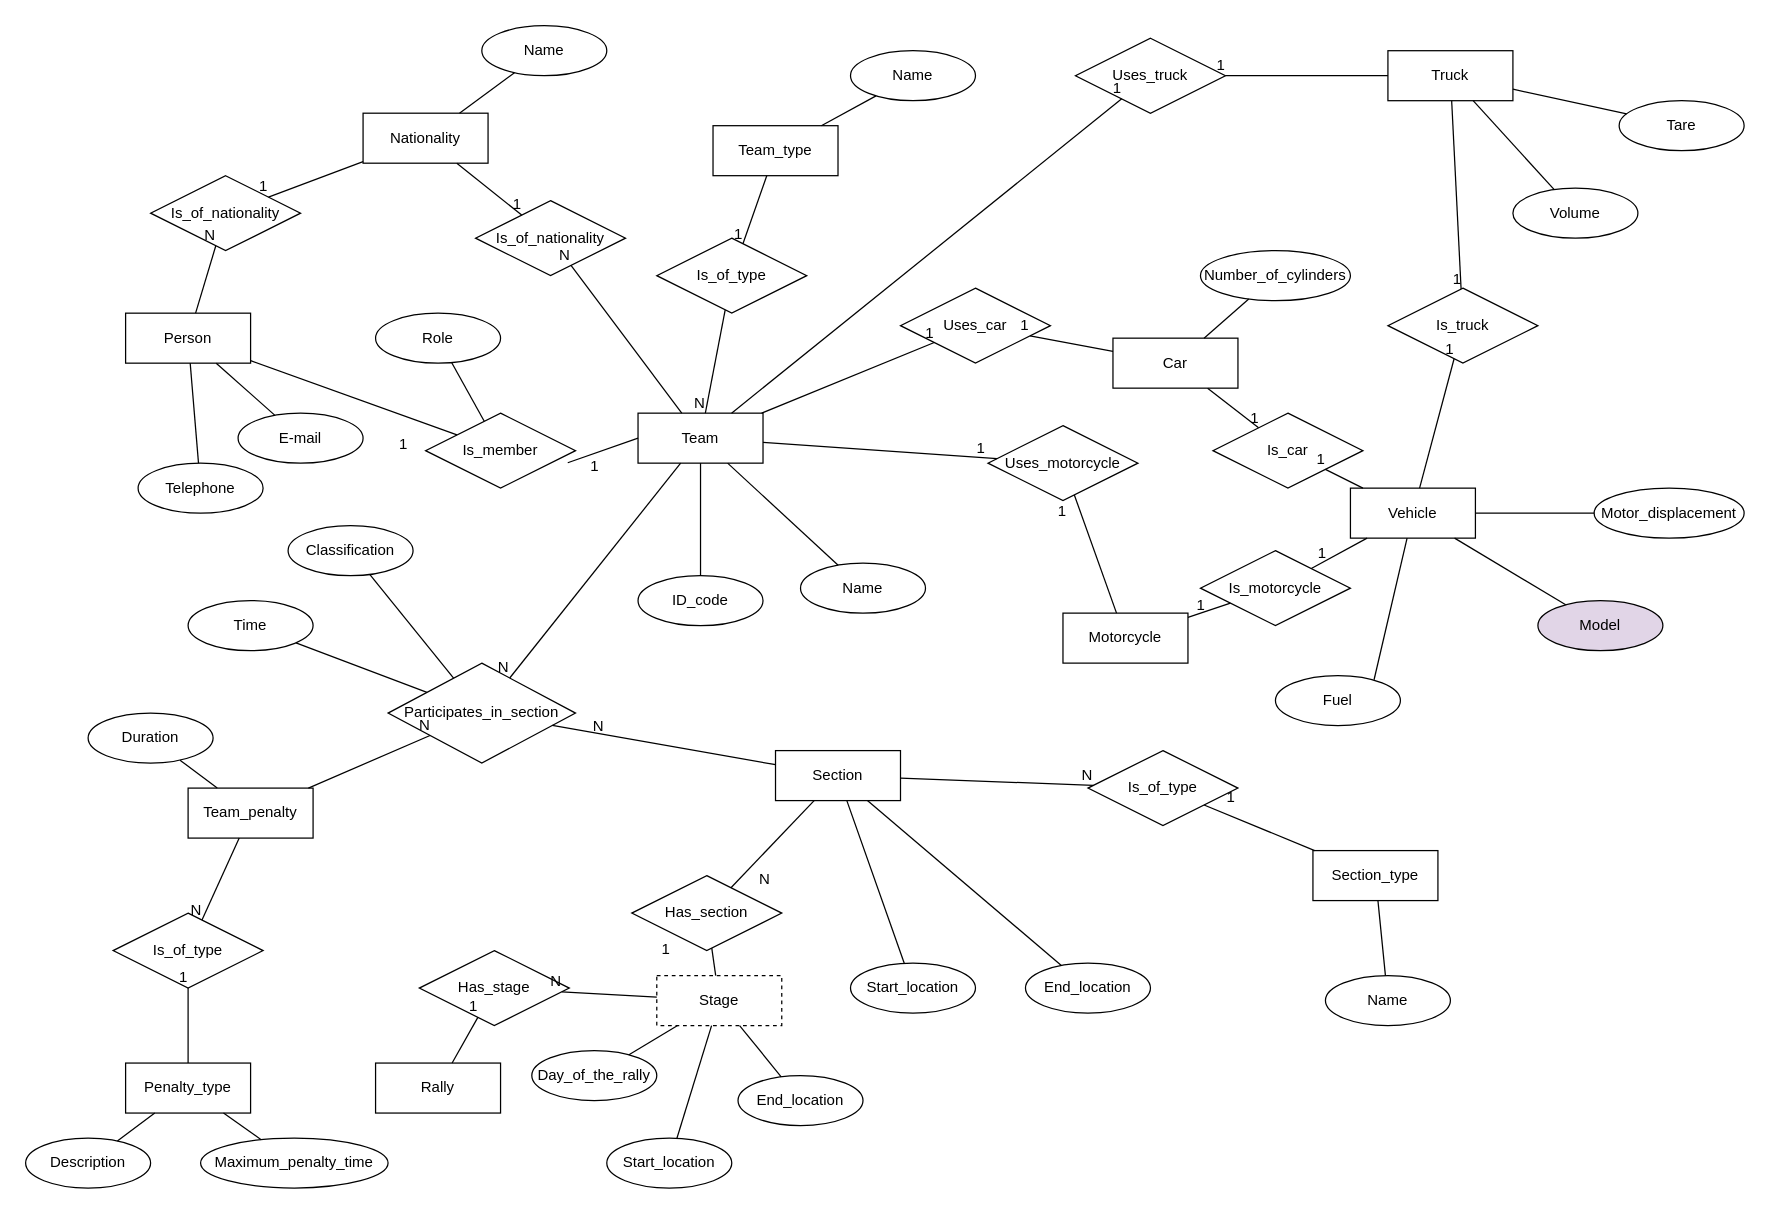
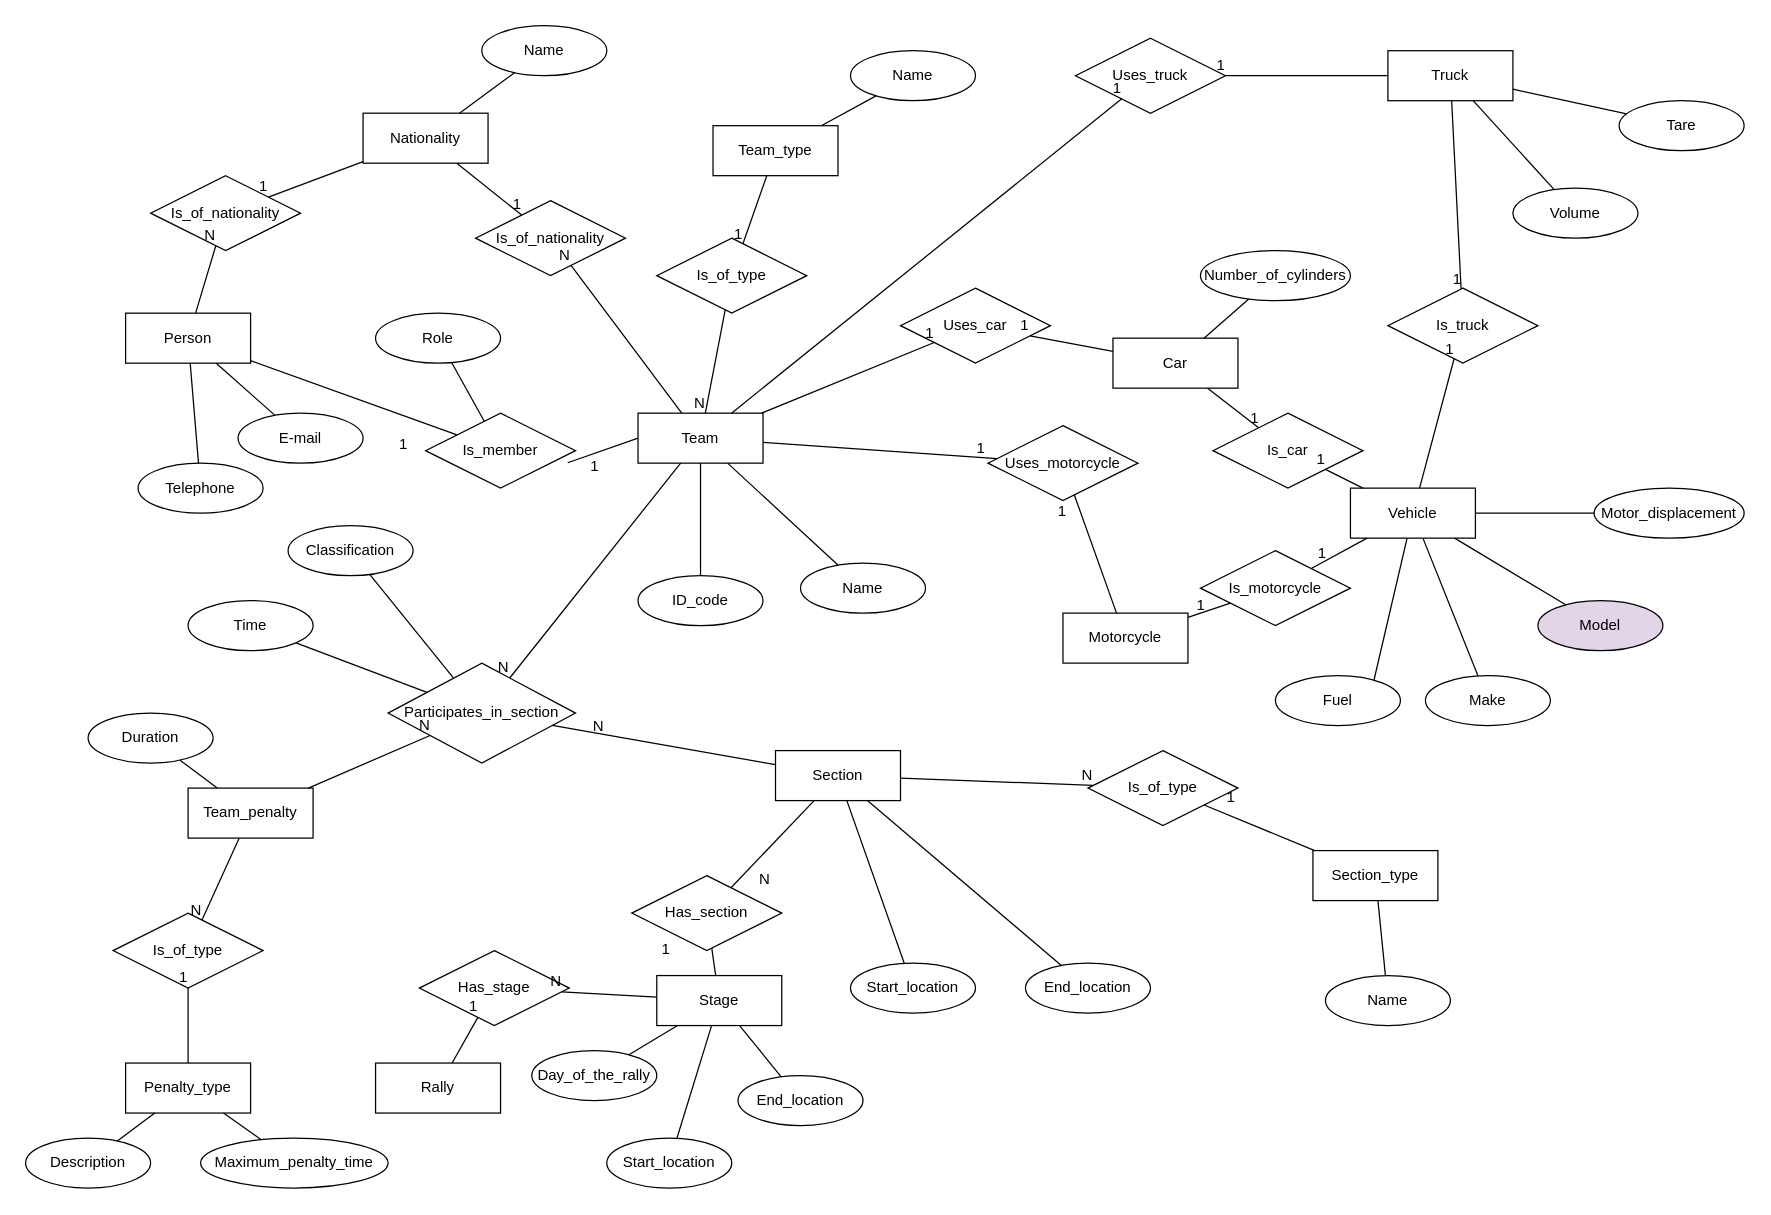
+ <mxCell id="13" value="" style="endArrow=none;html=1;rounded=0;" parent="1" source="7" target="8" edge="1"><mxGeometry relative="1" as="geometry"><mxPoint x="454.85" y="590" as="sourcePoint" /><mxPoint x="614.85" y="590" as="targetPoint" /></mxGeometry></mxCell>
+ <mxCell id="8" value="Make" style="ellipse;whiteSpace=wrap;html=1;align=center;" parent="1" vertex="1"><mxGeometry x="1140" y="540" width="100" height="40" as="geometry" /></mxCell>
- <mxCell id="66" value="Stage" style="whiteSpace=wrap;html=1;align=center;dashed=1;" parent="1" vertex="1"><mxGeometry x="525" y="780" width="100" height="40" as="geometry" /></mxCell>
+ <mxCell id="66" value="Stage" style="whiteSpace=wrap;html=1;align=center;" parent="1" vertex="1"><mxGeometry x="525" y="780" width="100" height="40" as="geometry" /></mxCell>
